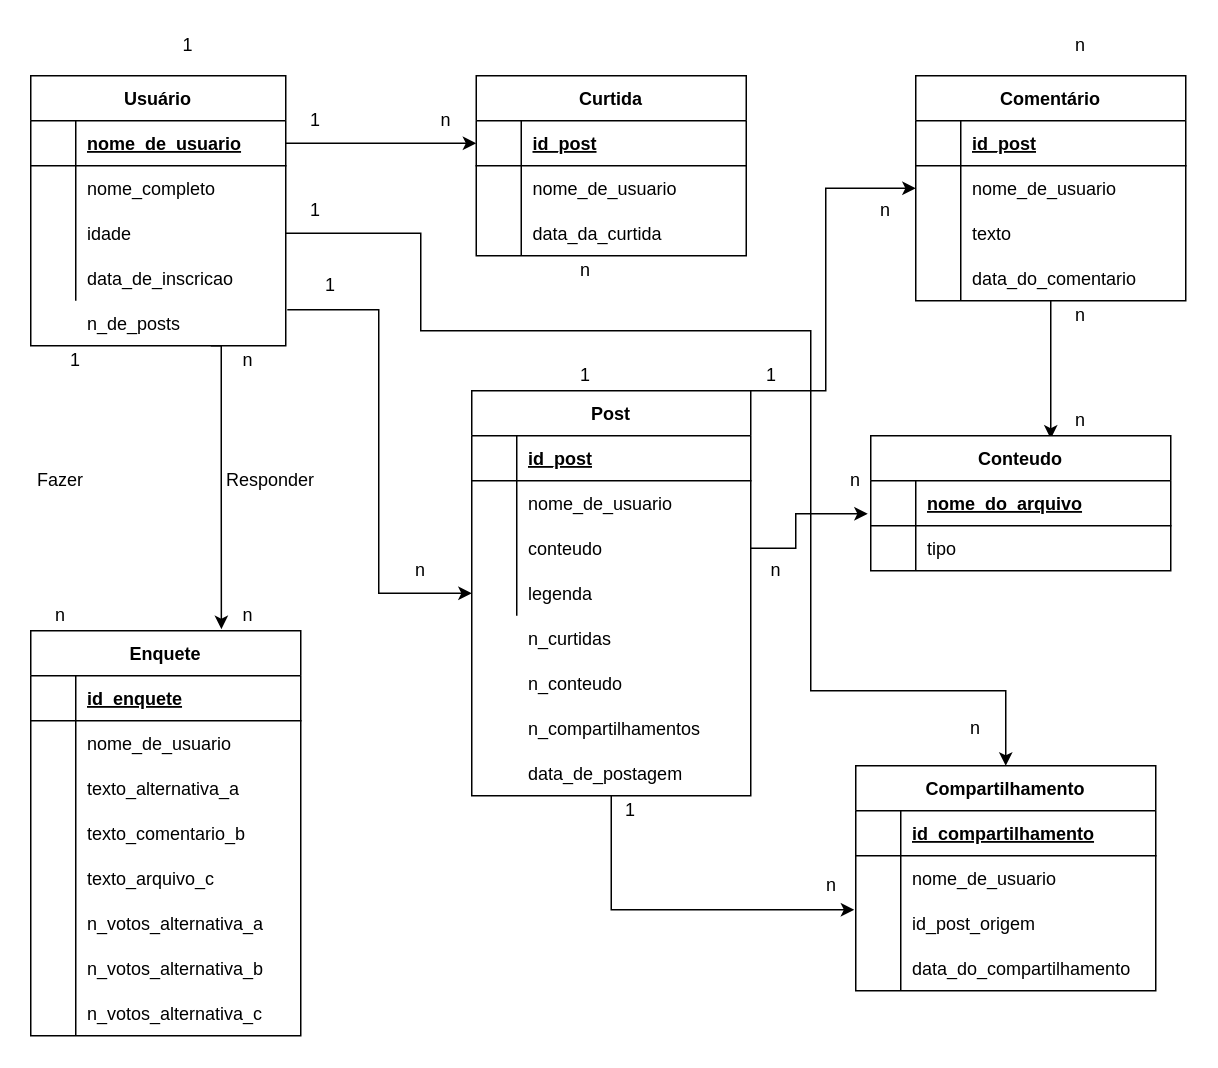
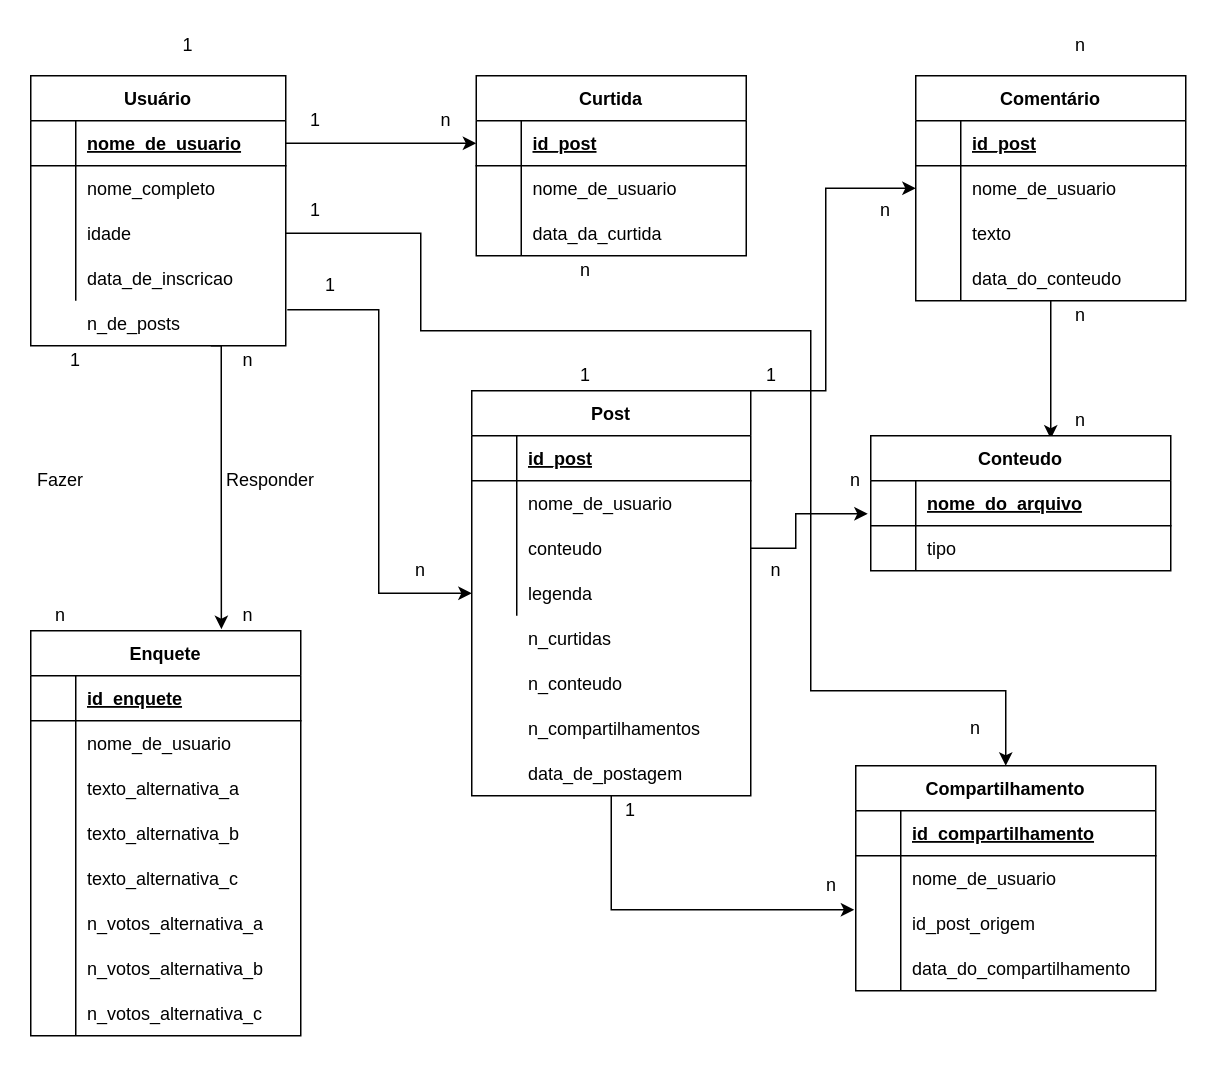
- <mxCell id="72" value="data_do_comentario" style="shape=partialRectangle;connectable=0;fillColor=none;top=0;left=0;bottom=0;right=0;align=left;spacingLeft=6;overflow=hidden;" vertex="1" parent="70"><mxGeometry x="30" width="150" height="30" as="geometry" /></mxCell>
+ <mxCell id="72" value="data_do_conteudo" style="shape=partialRectangle;connectable=0;fillColor=none;top=0;left=0;bottom=0;right=0;align=left;spacingLeft=6;overflow=hidden;" vertex="1" parent="70"><mxGeometry x="30" width="150" height="30" as="geometry" /></mxCell>
- <mxCell id="30" value="texto_comentario_b" style="shape=partialRectangle;connectable=0;fillColor=none;top=0;left=0;bottom=0;right=0;align=left;spacingLeft=6;overflow=hidden;" vertex="1" parent="28"><mxGeometry x="30" width="150" height="30" as="geometry" /></mxCell>
+ <mxCell id="30" value="texto_alternativa_b" style="shape=partialRectangle;connectable=0;fillColor=none;top=0;left=0;bottom=0;right=0;align=left;spacingLeft=6;overflow=hidden;" vertex="1" parent="28"><mxGeometry x="30" width="150" height="30" as="geometry" /></mxCell>
- <mxCell id="33" value="texto_arquivo_c" style="shape=partialRectangle;connectable=0;fillColor=none;top=0;left=0;bottom=0;right=0;align=left;spacingLeft=6;overflow=hidden;" vertex="1" parent="31"><mxGeometry x="30" width="150" height="30" as="geometry" /></mxCell>
+ <mxCell id="33" value="texto_alternativa_c" style="shape=partialRectangle;connectable=0;fillColor=none;top=0;left=0;bottom=0;right=0;align=left;spacingLeft=6;overflow=hidden;" vertex="1" parent="31"><mxGeometry x="30" width="150" height="30" as="geometry" /></mxCell>
